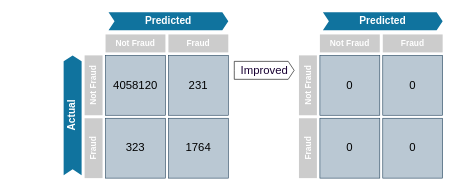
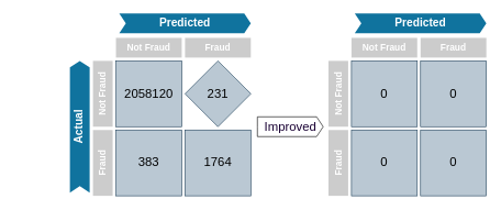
- <mxCell id="21" value="Improved" style="html=1;shadow=0;dashed=0;align=center;verticalAlign=middle;shape=mxgraph.arrows2.arrow;dy=0;dx=10;notch=0;fontSize=19;fontColor=#190033;" vertex="1" parent="1"><mxGeometry x="390" y="102" width="100" height="30" as="geometry" /></mxCell>
+ <mxCell id="21" value="Improved" style="html=1;shadow=0;dashed=0;align=center;verticalAlign=middle;shape=mxgraph.arrows2.arrow;dy=0;dx=10;notch=0;fontSize=19;fontColor=#190033;" vertex="1" parent="1"><mxGeometry x="390" y="177" width="100" height="30" as="geometry" /></mxCell>
- <mxCell id="2" value="4058120" style="html=1;fillColor=#bac8d3;strokeColor=#23445d;shadow=0;fontSize=19;align=center;fontStyle=0;whiteSpace=wrap;rounded=0;" vertex="1" parent="1"><mxGeometry x="175" y="92" width="100" height="100" as="geometry" /></mxCell>
+ <mxCell id="2" value="2058120" style="html=1;fillColor=#bac8d3;strokeColor=#23445d;shadow=0;fontSize=19;align=center;fontStyle=0;whiteSpace=wrap;rounded=0;" vertex="1" parent="1"><mxGeometry x="175" y="92" width="100" height="100" as="geometry" /></mxCell>
- <mxCell id="3" value="231" style="html=1;fillColor=#bac8d3;strokeColor=#23445d;shadow=0;fontSize=19;align=center;fontStyle=0;whiteSpace=wrap;rounded=0;" vertex="1" parent="1"><mxGeometry x="280" y="92" width="100" height="100" as="geometry" /></mxCell>
+ <mxCell id="3" value="231" style="rhombus;html=1;fillColor=#bac8d3;strokeColor=#23445d;shadow=0;fontSize=19;align=center;fontStyle=0;whiteSpace=wrap;" vertex="1" parent="1"><mxGeometry x="280" y="92" width="100" height="100" as="geometry" /></mxCell>
- <mxCell id="4" value="323" style="html=1;fillColor=#bac8d3;strokeColor=#23445d;shadow=0;fontSize=19;align=center;fontStyle=0;whiteSpace=wrap;rounded=0;" vertex="1" parent="1"><mxGeometry x="175" y="197" width="100" height="100" as="geometry" /></mxCell>
+ <mxCell id="4" value="383" style="html=1;fillColor=#bac8d3;strokeColor=#23445d;shadow=0;fontSize=19;align=center;fontStyle=0;whiteSpace=wrap;rounded=0;" vertex="1" parent="1"><mxGeometry x="175" y="197" width="100" height="100" as="geometry" /></mxCell>
